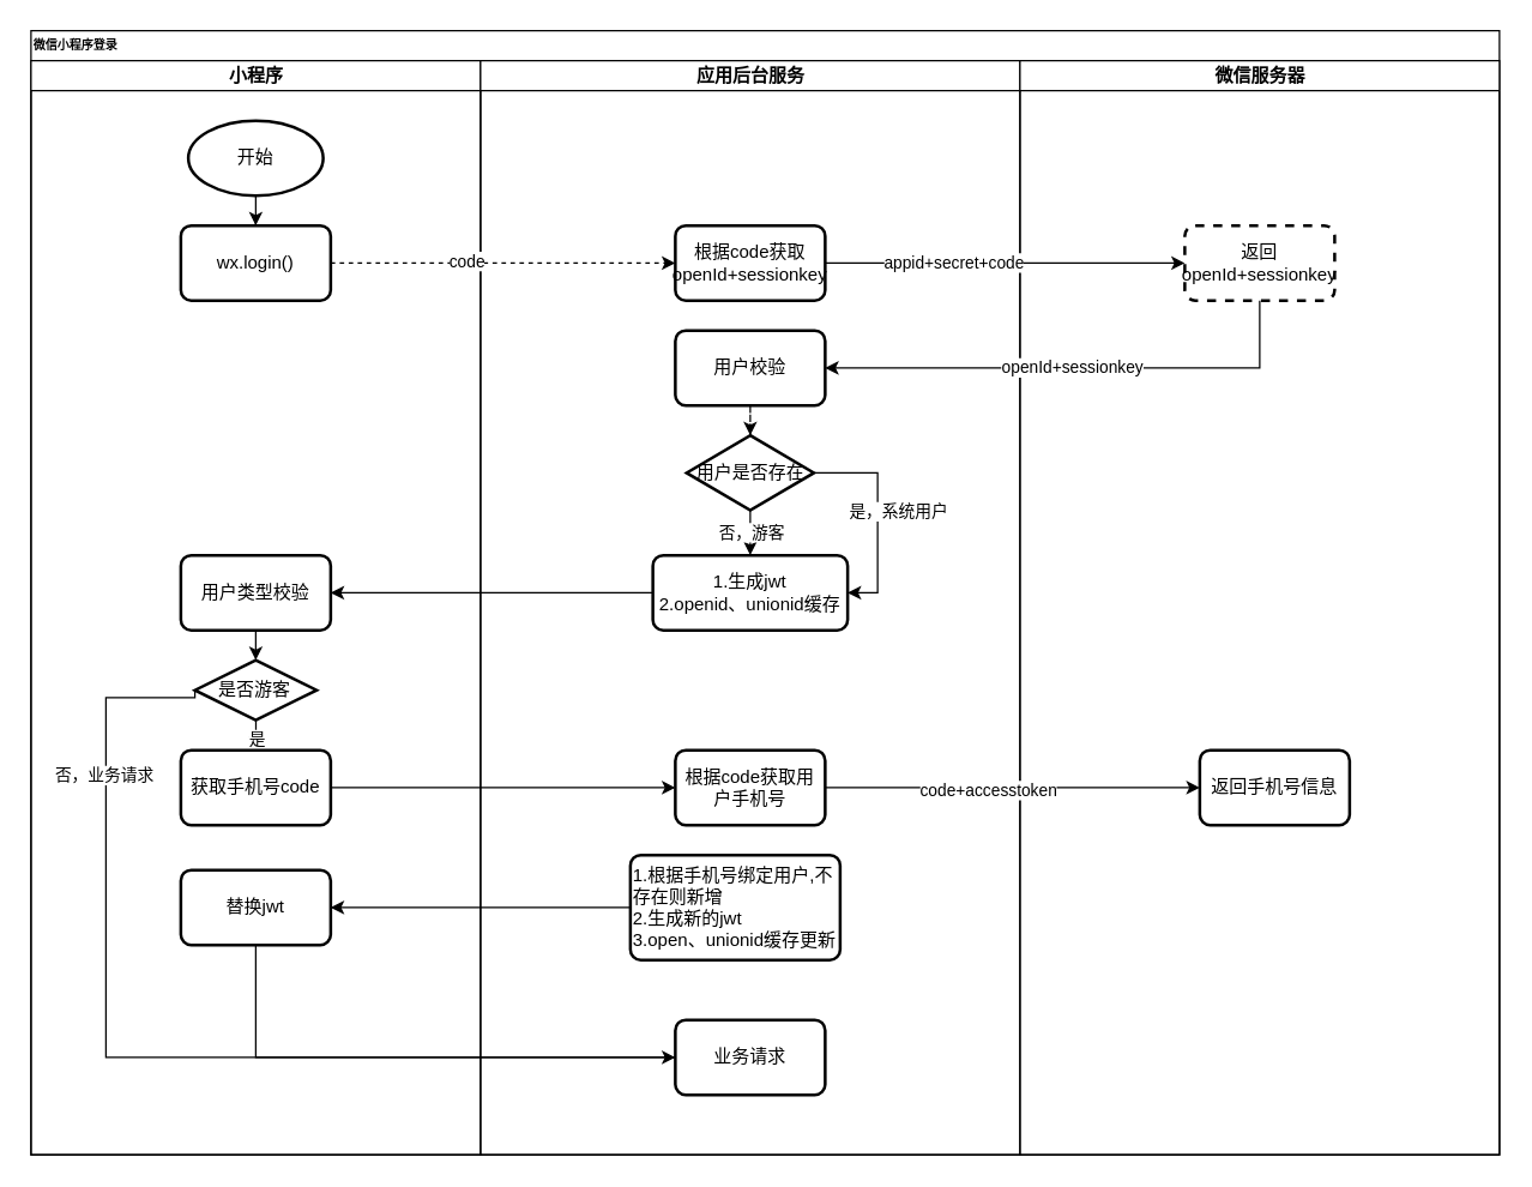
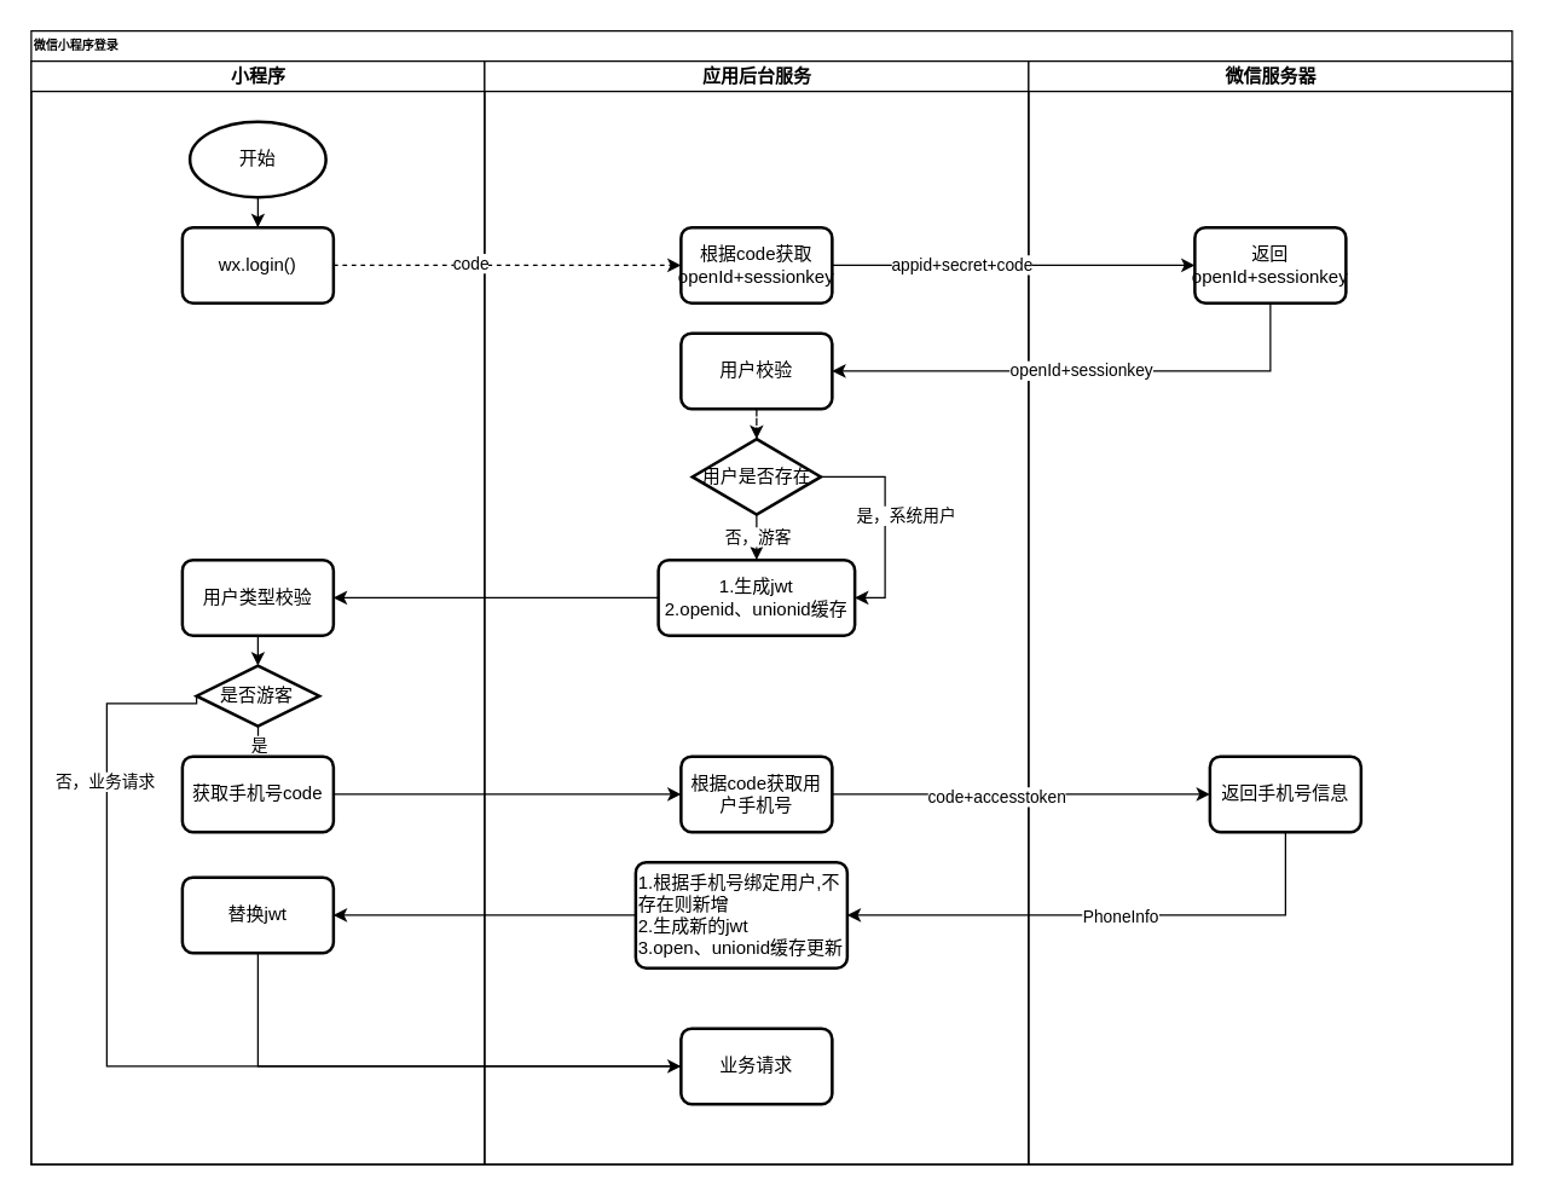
- <mxCell id="28" value="返回openId+sessionkey" style="rounded=1;whiteSpace=wrap;html=1;absoluteArcSize=1;arcSize=14;strokeWidth=2;dashed=1;" vertex="1" parent="27"><mxGeometry x="110" y="110" width="100" height="50" as="geometry" /></mxCell>
+ <mxCell id="28" value="返回openId+sessionkey" style="rounded=1;whiteSpace=wrap;html=1;absoluteArcSize=1;arcSize=14;strokeWidth=2;" vertex="1" parent="27"><mxGeometry x="110" y="110" width="100" height="50" as="geometry" /></mxCell>
+ <mxCell id="40" style="edgeStyle=orthogonalEdgeStyle;rounded=0;orthogonalLoop=1;jettySize=auto;html=1;entryX=1;entryY=0.5;entryDx=0;entryDy=0;exitX=0.5;exitY=1;exitDx=0;exitDy=0;" edge="1" parent="2" source="29" target="25"><mxGeometry relative="1" as="geometry" /></mxCell>
+ <mxCell id="41" value="PhoneInfo" style="edgeLabel;html=1;align=center;verticalAlign=middle;resizable=0;points=[];" vertex="1" connectable="0" parent="40"><mxGeometry x="-0.046" relative="1" as="geometry"><mxPoint as="offset" /></mxGeometry></mxCell>
